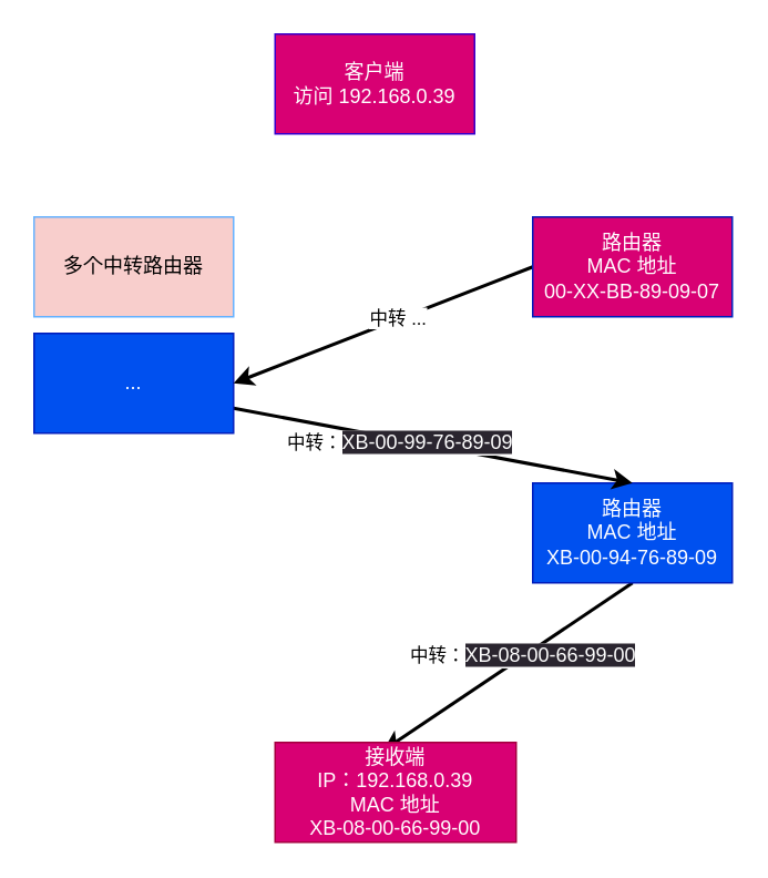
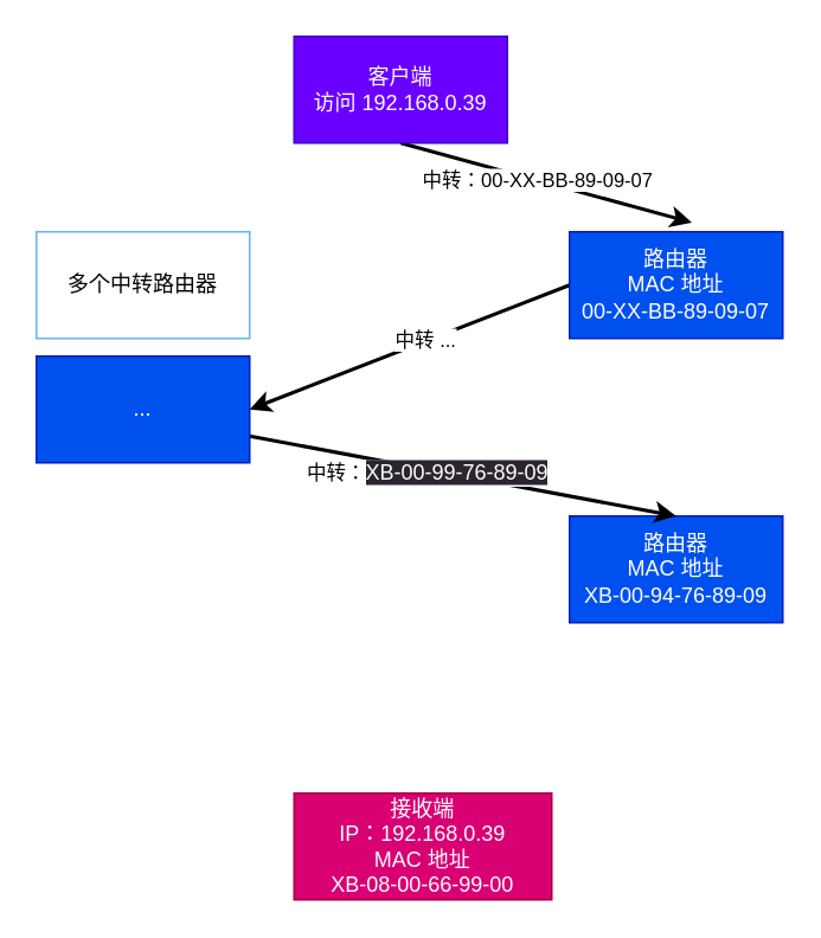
- <mxCell id="4" value="客户端&lt;br&gt;访问 192.168.0.39" style="rounded=0;whiteSpace=wrap;html=1;fillColor=#d80073;fontColor=#ffffff;strokeColor=#3700CC;" parent="1" vertex="1"><mxGeometry x="165" y="20" width="120" height="60" as="geometry" /></mxCell>
+ <mxCell id="4" value="客户端&lt;br&gt;访问 192.168.0.39" style="rounded=0;whiteSpace=wrap;html=1;fillColor=#6a00ff;fontColor=#ffffff;strokeColor=#3700CC;" parent="1" vertex="1"><mxGeometry x="165" y="20" width="120" height="60" as="geometry" /></mxCell>
+ <mxCell id="2" style="edgeStyle=none;html=1;exitX=0.5;exitY=1;exitDx=0;exitDy=0;entryX=0.574;entryY=-0.087;entryDx=0;entryDy=0;entryPerimeter=0;strokeColor=#000000;strokeWidth=2;" parent="1" source="4" target="13" edge="1"><mxGeometry relative="1" as="geometry" /></mxCell>
+ <mxCell id="3" value="中转：00-XX-BB-89-09-07" style="edgeLabel;html=1;align=center;verticalAlign=middle;resizable=0;points=[];" vertex="1" connectable="0" parent="2"><mxGeometry x="-0.379" relative="1" as="geometry"><mxPoint x="25" y="7" as="offset" /></mxGeometry></mxCell>
- <mxCell id="14" value="多个中转路由器" style="rounded=0;whiteSpace=wrap;html=1;strokeColor=#66B2FF;fontColor=#000000;fillColor=#f8cecc;" parent="1" vertex="1"><mxGeometry x="20" y="130" width="120" height="60" as="geometry" /></mxCell>
+ <mxCell id="14" value="多个中转路由器" style="rounded=0;whiteSpace=wrap;html=1;strokeColor=#66B2FF;fontColor=#000000;fillColor=#FFFFFF;" parent="1" vertex="1"><mxGeometry x="20" y="130" width="120" height="60" as="geometry" /></mxCell>
- <mxCell id="13" value="路由器&lt;br&gt;MAC 地址&lt;br&gt;00-XX-BB-89-09-07" style="rounded=0;whiteSpace=wrap;html=1;fillColor=#d80073;fontColor=#ffffff;strokeColor=#001DBC;" parent="1" vertex="1"><mxGeometry x="320" y="130" width="120" height="60" as="geometry" /></mxCell>
+ <mxCell id="13" value="路由器&lt;br&gt;MAC 地址&lt;br&gt;00-XX-BB-89-09-07" style="rounded=0;whiteSpace=wrap;html=1;fillColor=#0050ef;fontColor=#ffffff;strokeColor=#001DBC;" parent="1" vertex="1"><mxGeometry x="320" y="130" width="120" height="60" as="geometry" /></mxCell>
- <mxCell id="5" style="edgeStyle=none;html=1;exitX=0.5;exitY=1;exitDx=0;exitDy=0;entryX=0.449;entryY=0.08;entryDx=0;entryDy=0;entryPerimeter=0;strokeColor=#000000;strokeWidth=2;fontColor=#000000;" parent="1" source="7" target="15" edge="1"><mxGeometry relative="1" as="geometry" /></mxCell>
- <mxCell id="6" value="中转：&lt;span style=&quot;color: rgb(255, 255, 255); font-size: 12px; background-color: rgb(42, 37, 47);&quot;&gt;XB-08-00-66-99-00&lt;/span&gt;" style="edgeLabel;html=1;align=center;verticalAlign=middle;resizable=0;points=[];" vertex="1" connectable="0" parent="5"><mxGeometry x="-0.111" y="-1" relative="1" as="geometry"><mxPoint as="offset" /></mxGeometry></mxCell>
